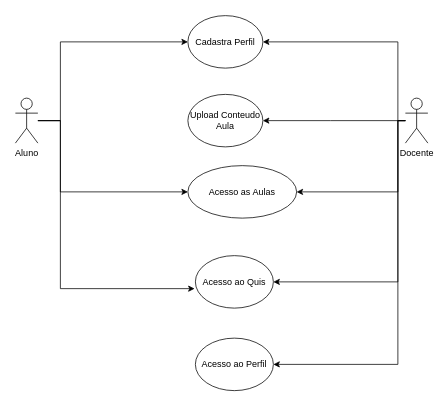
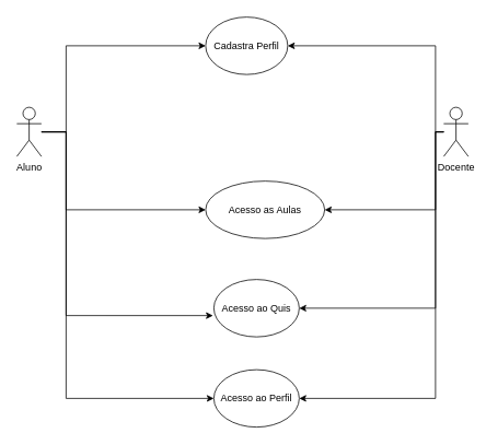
- <mxCell id="14" value="Upload Conteudo Aula" style="ellipse;whiteSpace=wrap;html=1;" vertex="1" parent="1"><mxGeometry x="250" y="125" width="100" height="70" as="geometry" /></mxCell>
- <mxCell id="8" style="edgeStyle=orthogonalEdgeStyle;rounded=0;orthogonalLoop=1;jettySize=auto;html=1;entryX=1;entryY=0.5;entryDx=0;entryDy=0;" edge="1" parent="1" source="12" target="14"><mxGeometry relative="1" as="geometry"><Array as="points"><mxPoint x="440" y="160" /><mxPoint x="440" y="160" /></Array></mxGeometry></mxCell>
+ <mxCell id="5" style="edgeStyle=orthogonalEdgeStyle;rounded=0;orthogonalLoop=1;jettySize=auto;html=1;entryX=0;entryY=0.5;entryDx=0;entryDy=0;" edge="1" parent="1" source="6" target="17"><mxGeometry relative="1" as="geometry"><Array as="points"><mxPoint x="80" y="160" /><mxPoint x="80" y="485" /></Array></mxGeometry></mxCell>
